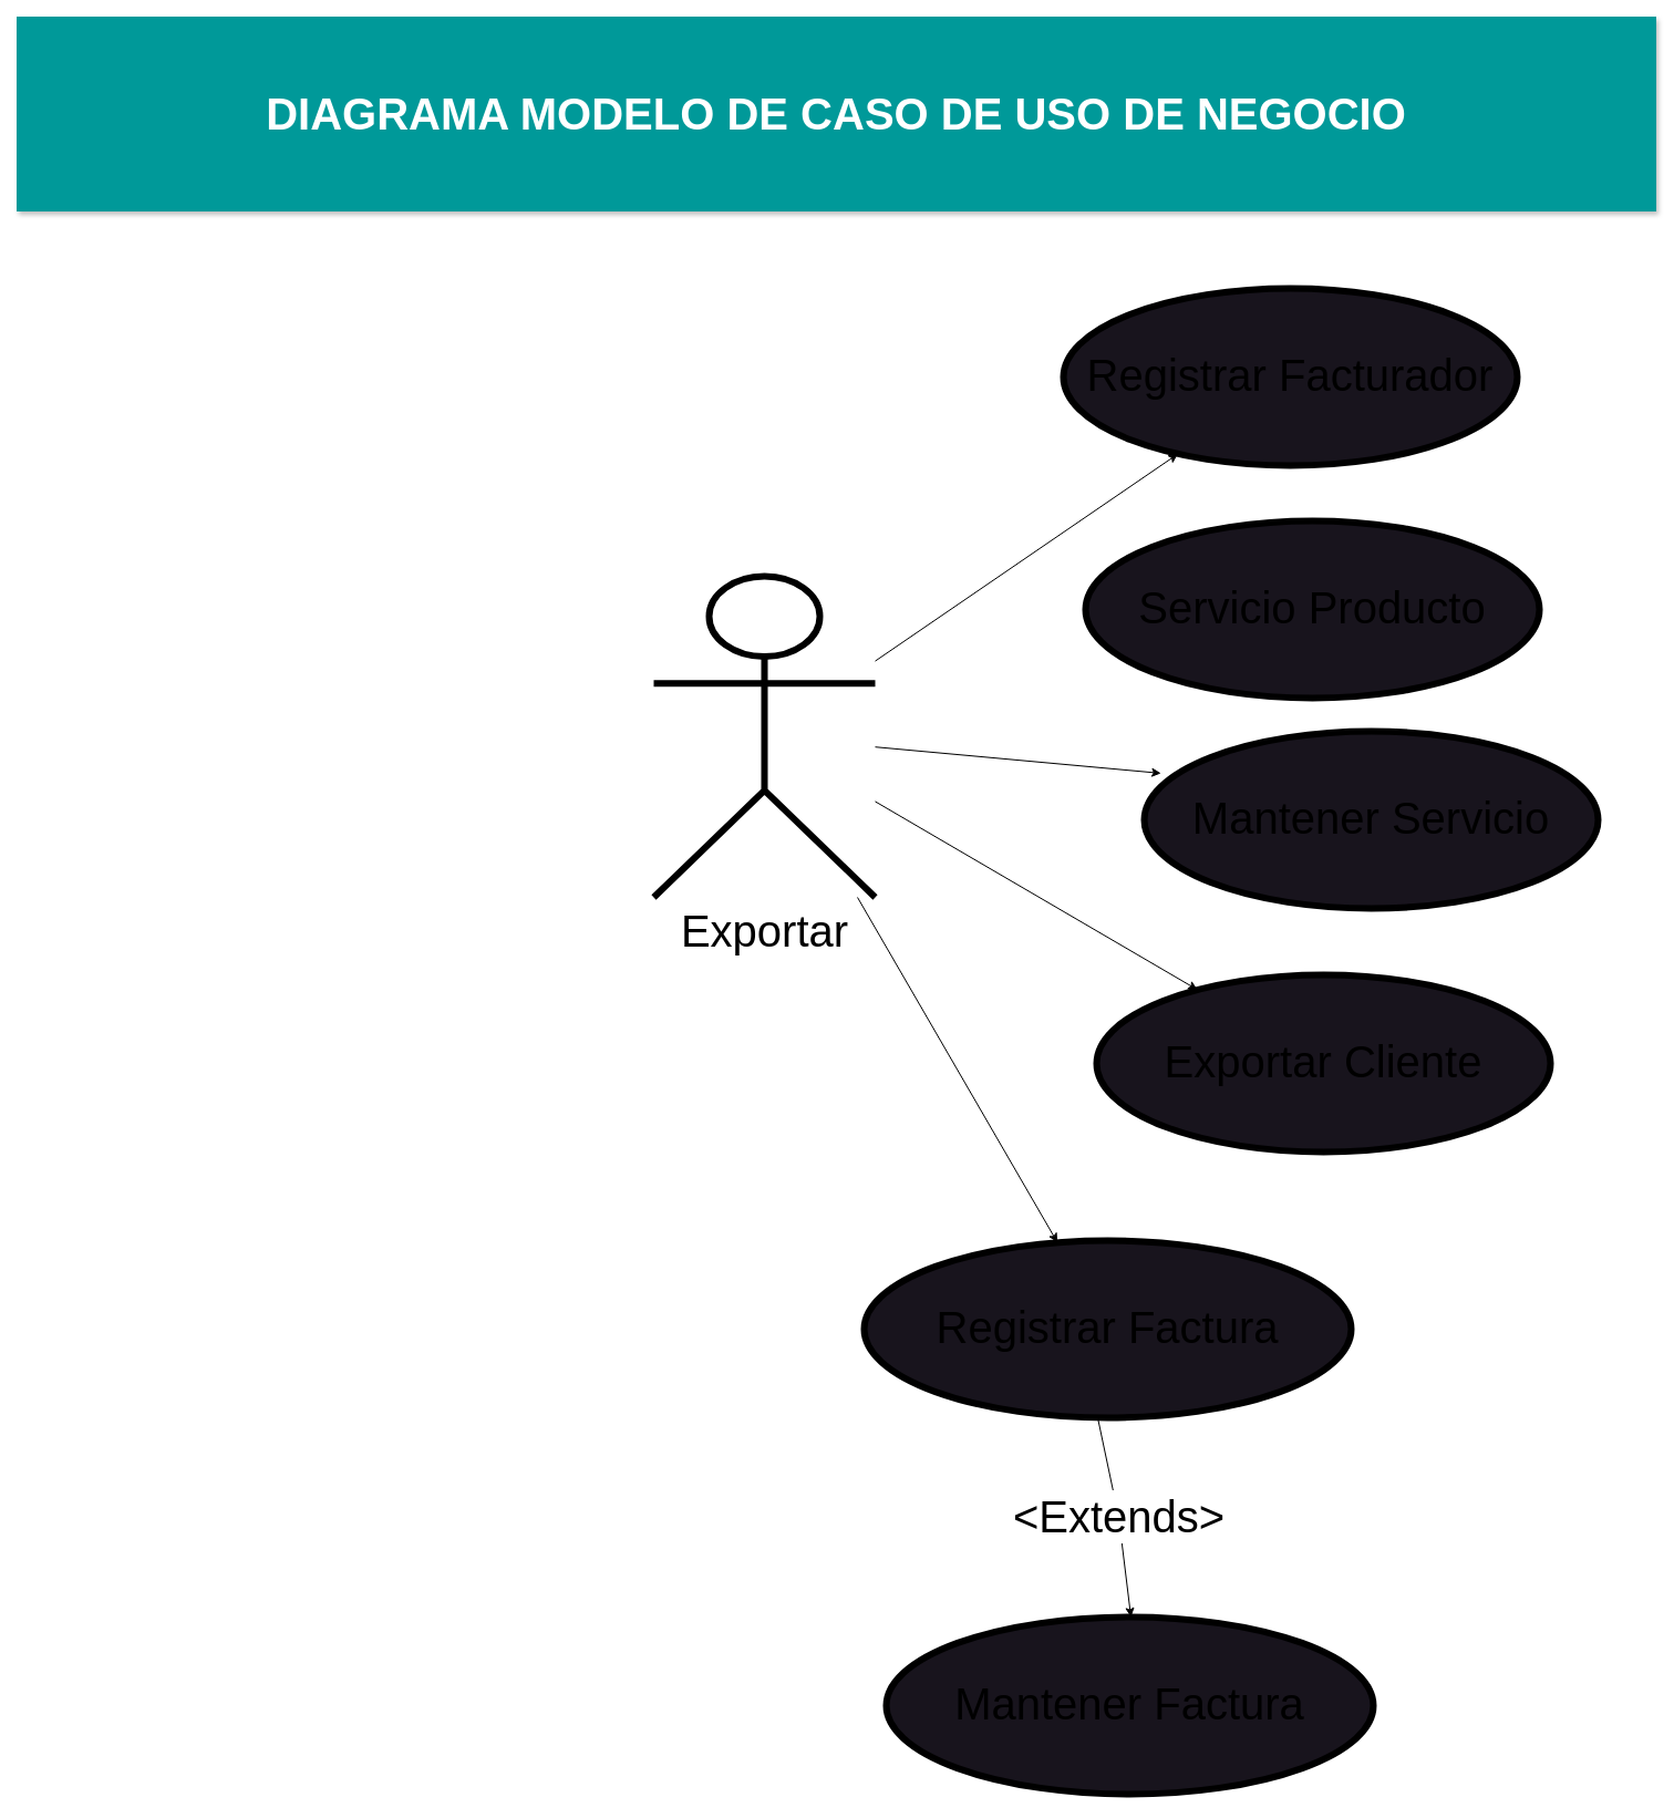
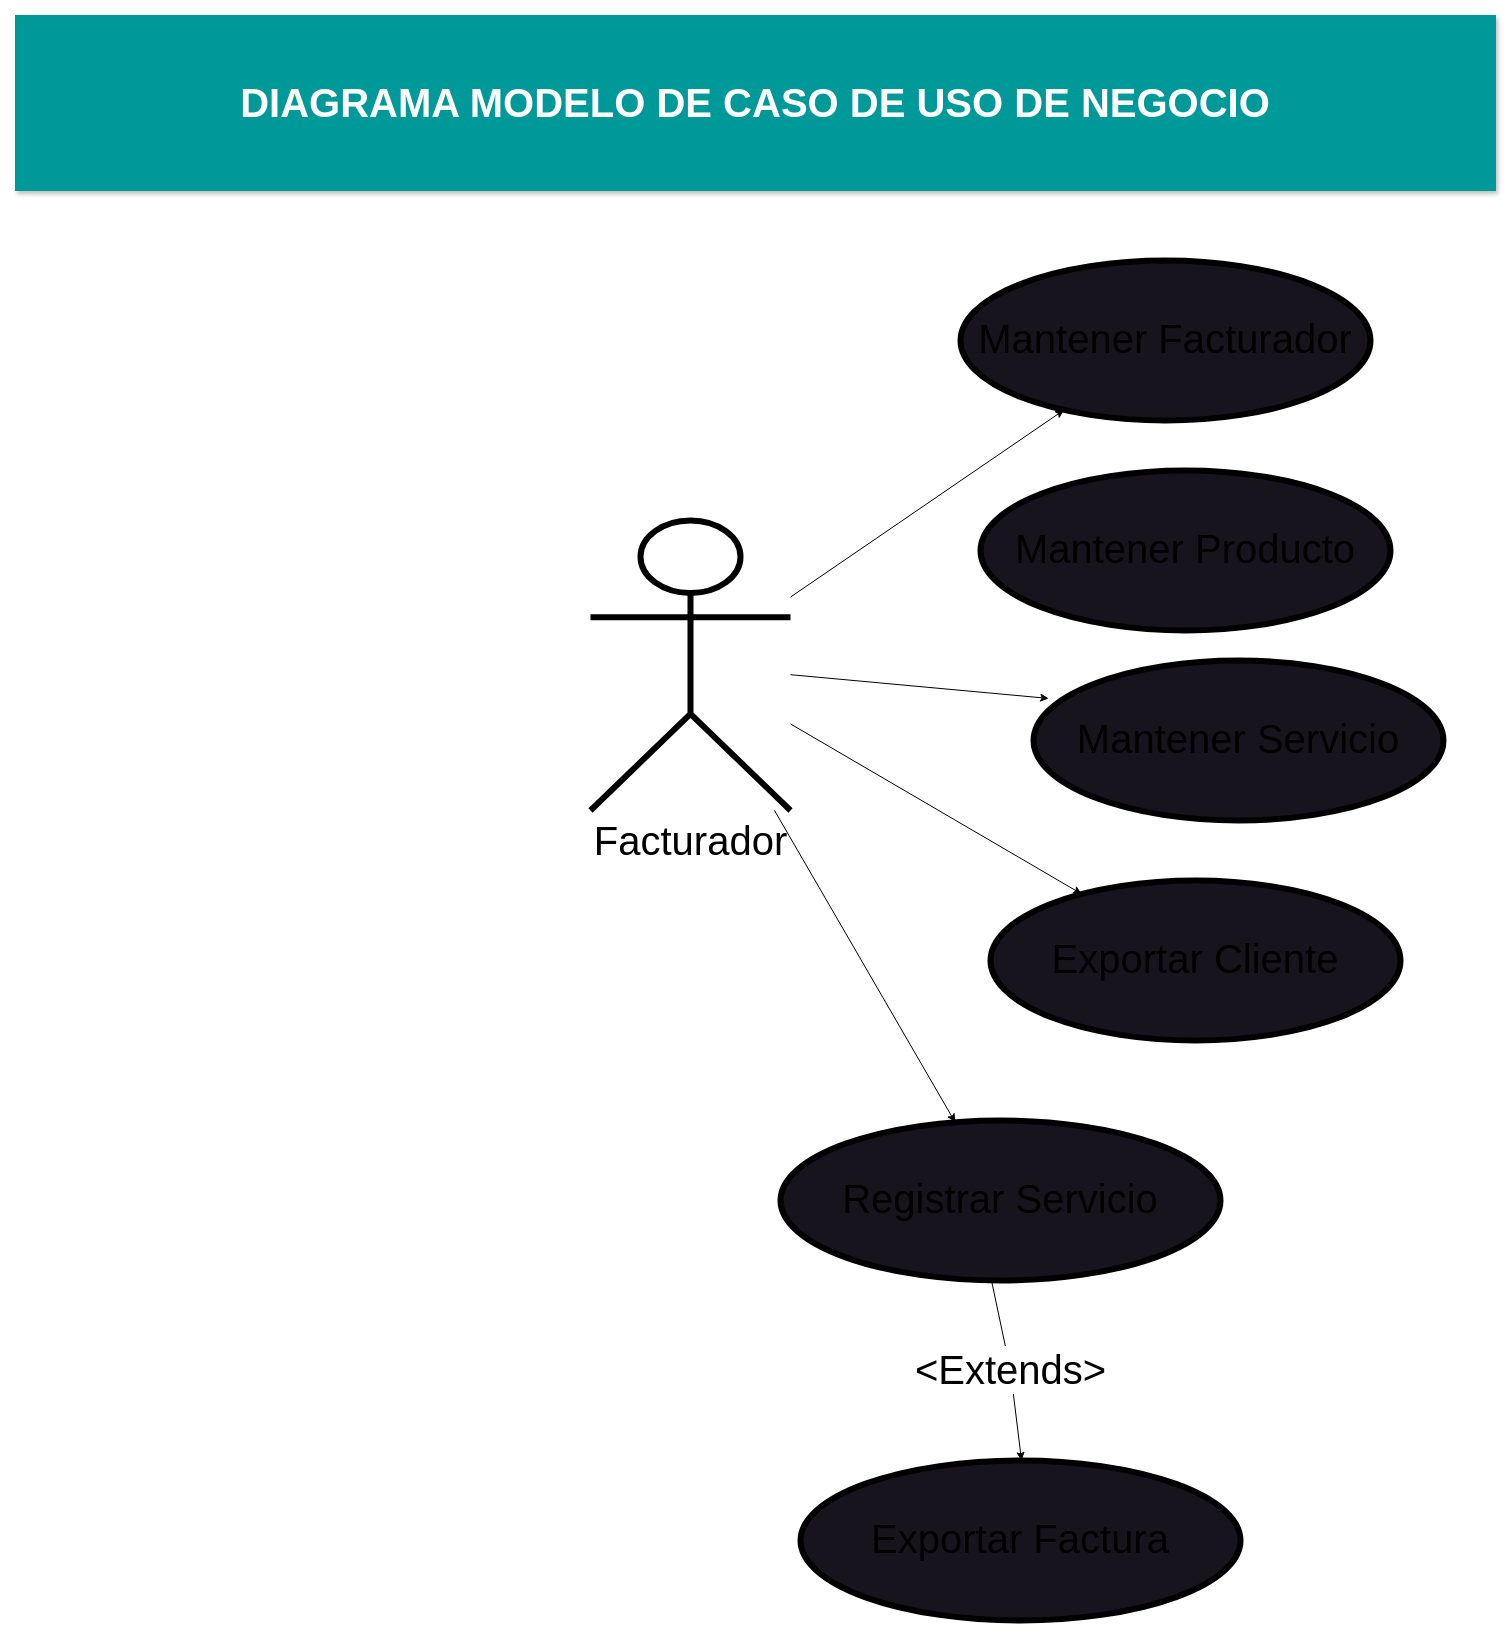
- <mxCell id="9" value="&lt;br&gt;Registrar Facturador" style="ellipse;whiteSpace=wrap;html=1;fontSize=40;verticalAlign=top;fillColor=rgb(24, 20, 29);strokeWidth=6;" vertex="1" parent="1"><mxGeometry x="960" y="260" width="410" height="160" as="geometry" /></mxCell>
+ <mxCell id="9" value="&lt;br&gt;Mantener Facturador" style="ellipse;whiteSpace=wrap;html=1;fontSize=40;verticalAlign=top;fillColor=rgb(24, 20, 29);strokeWidth=6;" vertex="1" parent="1"><mxGeometry x="960" y="260" width="410" height="160" as="geometry" /></mxCell>
- <mxCell id="10" value="&lt;br&gt;Servicio Producto" style="ellipse;whiteSpace=wrap;html=1;fontSize=40;verticalAlign=top;fillColor=rgb(24, 20, 29);strokeWidth=6;" vertex="1" parent="1"><mxGeometry x="980" y="470" width="410" height="160" as="geometry" /></mxCell>
+ <mxCell id="10" value="&lt;br&gt;Mantener Producto" style="ellipse;whiteSpace=wrap;html=1;fontSize=40;verticalAlign=top;fillColor=rgb(24, 20, 29);strokeWidth=6;" vertex="1" parent="1"><mxGeometry x="980" y="470" width="410" height="160" as="geometry" /></mxCell>
- <mxCell id="7" value="Exportar" style="shape=umlActor;verticalLabelPosition=bottom;verticalAlign=top;html=1;fontSize=40;strokeWidth=6;" vertex="1" parent="1"><mxGeometry x="590" y="520" width="200" height="290" as="geometry" /></mxCell>
+ <mxCell id="7" value="Facturador" style="shape=umlActor;verticalLabelPosition=bottom;verticalAlign=top;html=1;fontSize=40;strokeWidth=6;" vertex="1" parent="1"><mxGeometry x="590" y="520" width="200" height="290" as="geometry" /></mxCell>
- <mxCell id="13" value="&lt;br&gt;Registrar Factura" style="ellipse;whiteSpace=wrap;html=1;fontSize=40;verticalAlign=top;fillColor=rgb(24, 20, 29);strokeWidth=6;" vertex="1" parent="1"><mxGeometry x="780" y="1120" width="440" height="160" as="geometry" /></mxCell>
+ <mxCell id="13" value="&lt;br&gt;Registrar Servicio" style="ellipse;whiteSpace=wrap;html=1;fontSize=40;verticalAlign=top;fillColor=rgb(24, 20, 29);strokeWidth=6;" vertex="1" parent="1"><mxGeometry x="780" y="1120" width="440" height="160" as="geometry" /></mxCell>
- <mxCell id="14" value="&lt;br&gt;Mantener Factura" style="ellipse;whiteSpace=wrap;html=1;fontSize=40;verticalAlign=top;fillColor=rgb(24, 20, 29);strokeWidth=6;" vertex="1" parent="1"><mxGeometry x="800" y="1460" width="440" height="160" as="geometry" /></mxCell>
+ <mxCell id="14" value="&lt;br&gt;Exportar Factura" style="ellipse;whiteSpace=wrap;html=1;fontSize=40;verticalAlign=top;fillColor=rgb(24, 20, 29);strokeWidth=6;" vertex="1" parent="1"><mxGeometry x="800" y="1460" width="440" height="160" as="geometry" /></mxCell>
